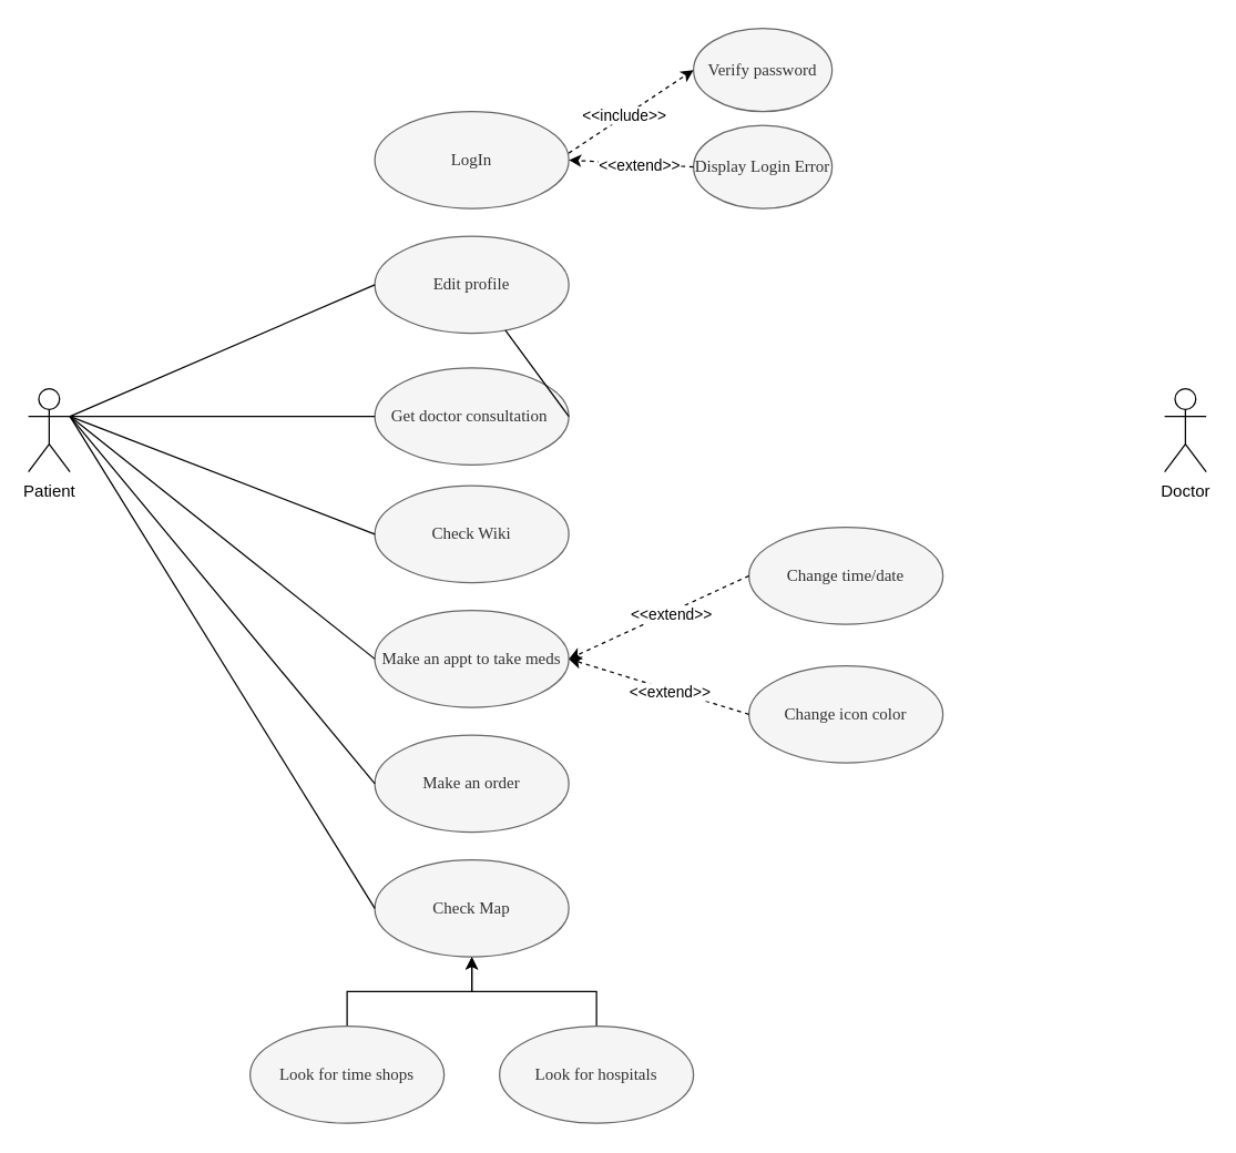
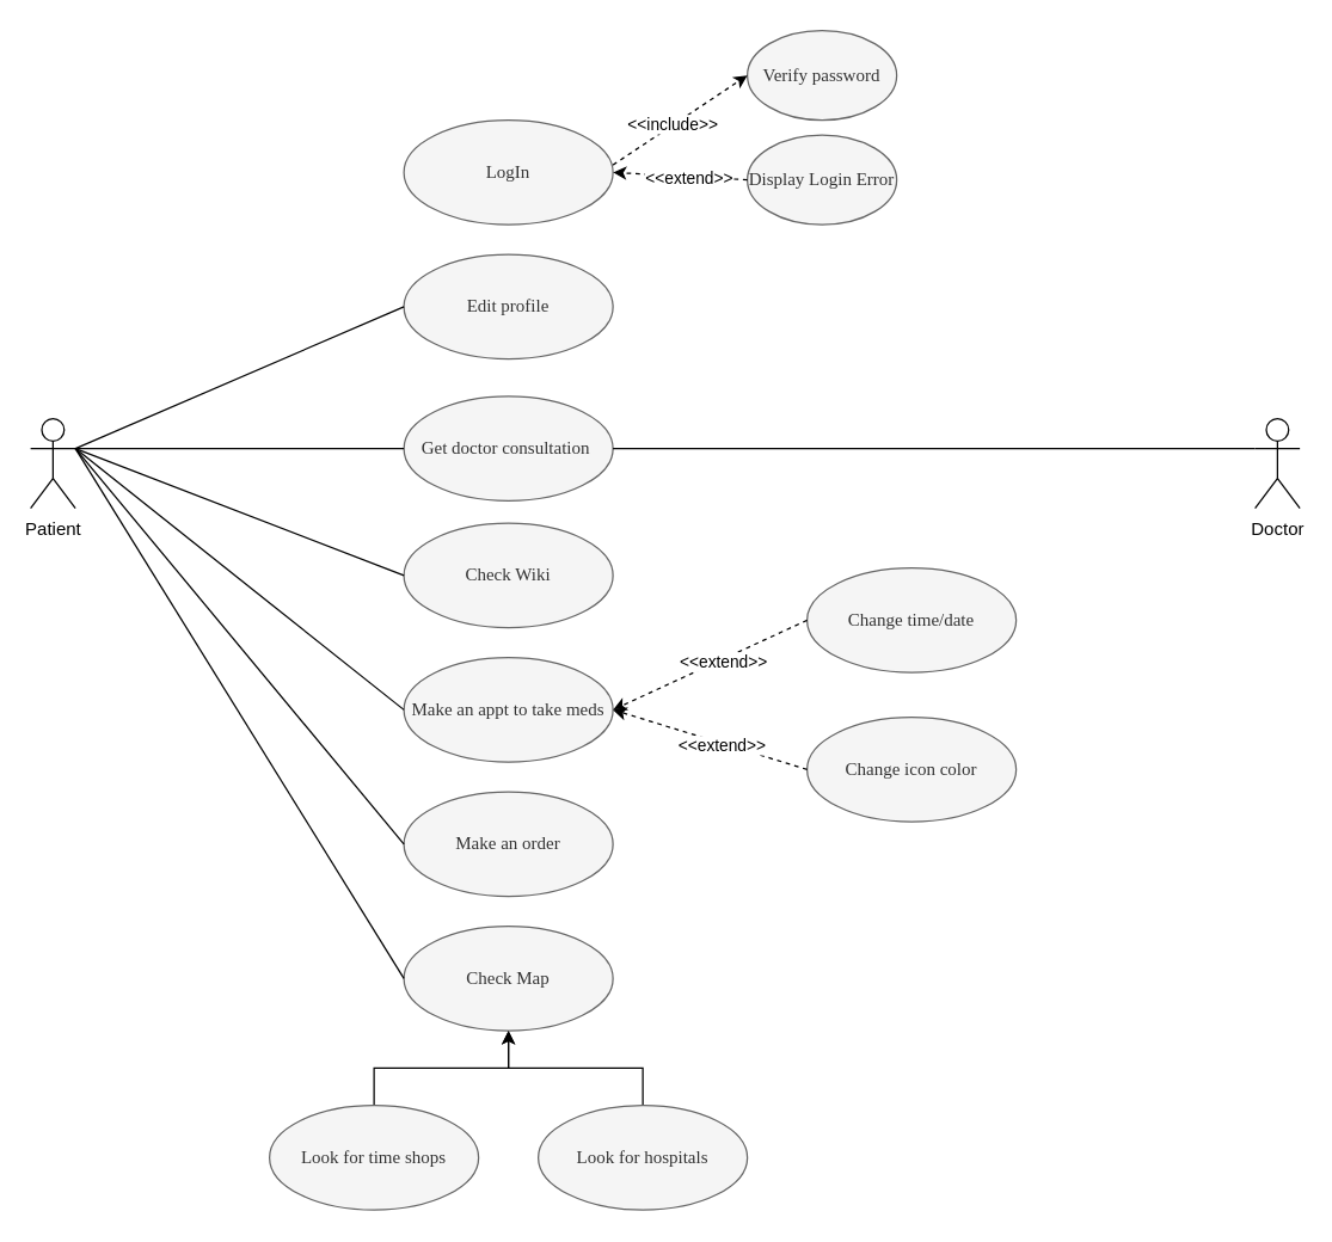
- <mxCell id="15" value="" style="endArrow=none;html=1;exitX=1;exitY=0.5;exitDx=0;exitDy=0;" edge="1" parent="1" source="6" target="13"><mxGeometry width="50" height="50" relative="1" as="geometry"><mxPoint x="500" y="320" as="sourcePoint" /><mxPoint x="550" y="270" as="targetPoint" /></mxGeometry></mxCell>
+ <mxCell id="15" value="" style="endArrow=none;html=1;entryX=0;entryY=0.333;entryDx=0;entryDy=0;entryPerimeter=0;exitX=1;exitY=0.5;exitDx=0;exitDy=0;" edge="1" parent="1" source="6" target="3"><mxGeometry width="50" height="50" relative="1" as="geometry"><mxPoint x="500" y="320" as="sourcePoint" /><mxPoint x="550" y="270" as="targetPoint" /></mxGeometry></mxCell>
